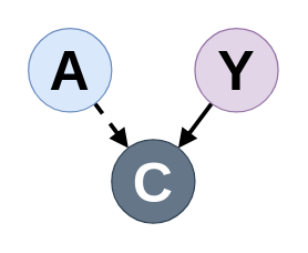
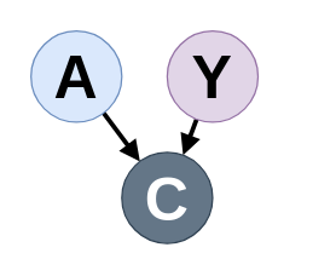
- <mxCell id="6" value="Y" style="ellipse;whiteSpace=wrap;html=1;aspect=fixed;fillColor=#e1d5e7;strokeColor=#9673a6;fontStyle=1;fontSize=40;" parent="1" vertex="1"><mxGeometry x="140" y="20" width="60" height="60" as="geometry" /></mxCell>
+ <mxCell id="6" value="Y" style="ellipse;whiteSpace=wrap;html=1;aspect=fixed;fillColor=#e1d5e7;strokeColor=#9673a6;fontStyle=1;fontSize=40;" parent="1" vertex="1"><mxGeometry x="110" y="20" width="60" height="60" as="geometry" /></mxCell>
- <mxCell id="2" value="" style="rounded=0;orthogonalLoop=1;jettySize=auto;html=1;endArrow=block;endFill=1;strokeWidth=3;dashed=1;" parent="1" source="3" target="5" edge="1"><mxGeometry relative="1" as="geometry" /></mxCell>
+ <mxCell id="2" value="" style="rounded=0;orthogonalLoop=1;jettySize=auto;html=1;endArrow=block;endFill=1;strokeWidth=3;" parent="1" source="3" target="5" edge="1"><mxGeometry relative="1" as="geometry" /></mxCell>
